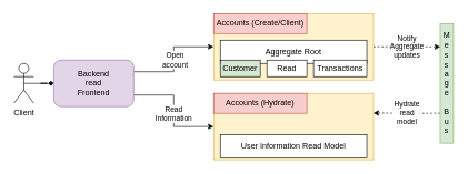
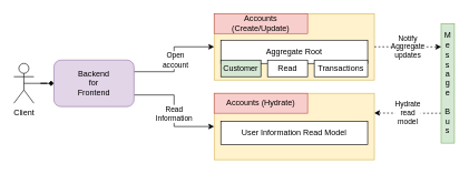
- <mxCell id="14" value="Accounts (Create/Client)" style="text;html=1;strokeColor=#b85450;fillColor=#f8cecc;align=center;verticalAlign=middle;whiteSpace=wrap;rounded=0;" vertex="1" parent="12"><mxGeometry width="140" height="30" as="geometry" /></mxCell>
+ <mxCell id="14" value="Accounts (Create/Update)" style="text;html=1;strokeColor=#b85450;fillColor=#f8cecc;align=center;verticalAlign=middle;whiteSpace=wrap;rounded=0;" vertex="1" parent="12"><mxGeometry width="140" height="30" as="geometry" /></mxCell>
- <mxCell id="8" value="Backend&lt;br&gt;read&lt;br&gt;Frontend" style="rounded=1;whiteSpace=wrap;html=1;fillColor=#e1d5e7;strokeColor=#9673a6;" vertex="1" parent="1"><mxGeometry x="80" y="90" width="120" height="70" as="geometry" /></mxCell>
+ <mxCell id="8" value="Backend&lt;br&gt;for&lt;br&gt;Frontend" style="rounded=1;whiteSpace=wrap;html=1;fillColor=#e1d5e7;strokeColor=#9673a6;" vertex="1" parent="1"><mxGeometry x="80" y="90" width="120" height="70" as="geometry" /></mxCell>
- <mxCell id="22" value="User Information Read Model" style="rounded=0;whiteSpace=wrap;html=1;" vertex="1" parent="19"><mxGeometry x="10" y="62.5" width="220" height="35" as="geometry" /></mxCell>
+ <mxCell id="22" value="User Information Read Model" style="rounded=0;whiteSpace=wrap;html=1;" vertex="1" parent="19"><mxGeometry x="10" y="42.5" width="220" height="35" as="geometry" /></mxCell>
